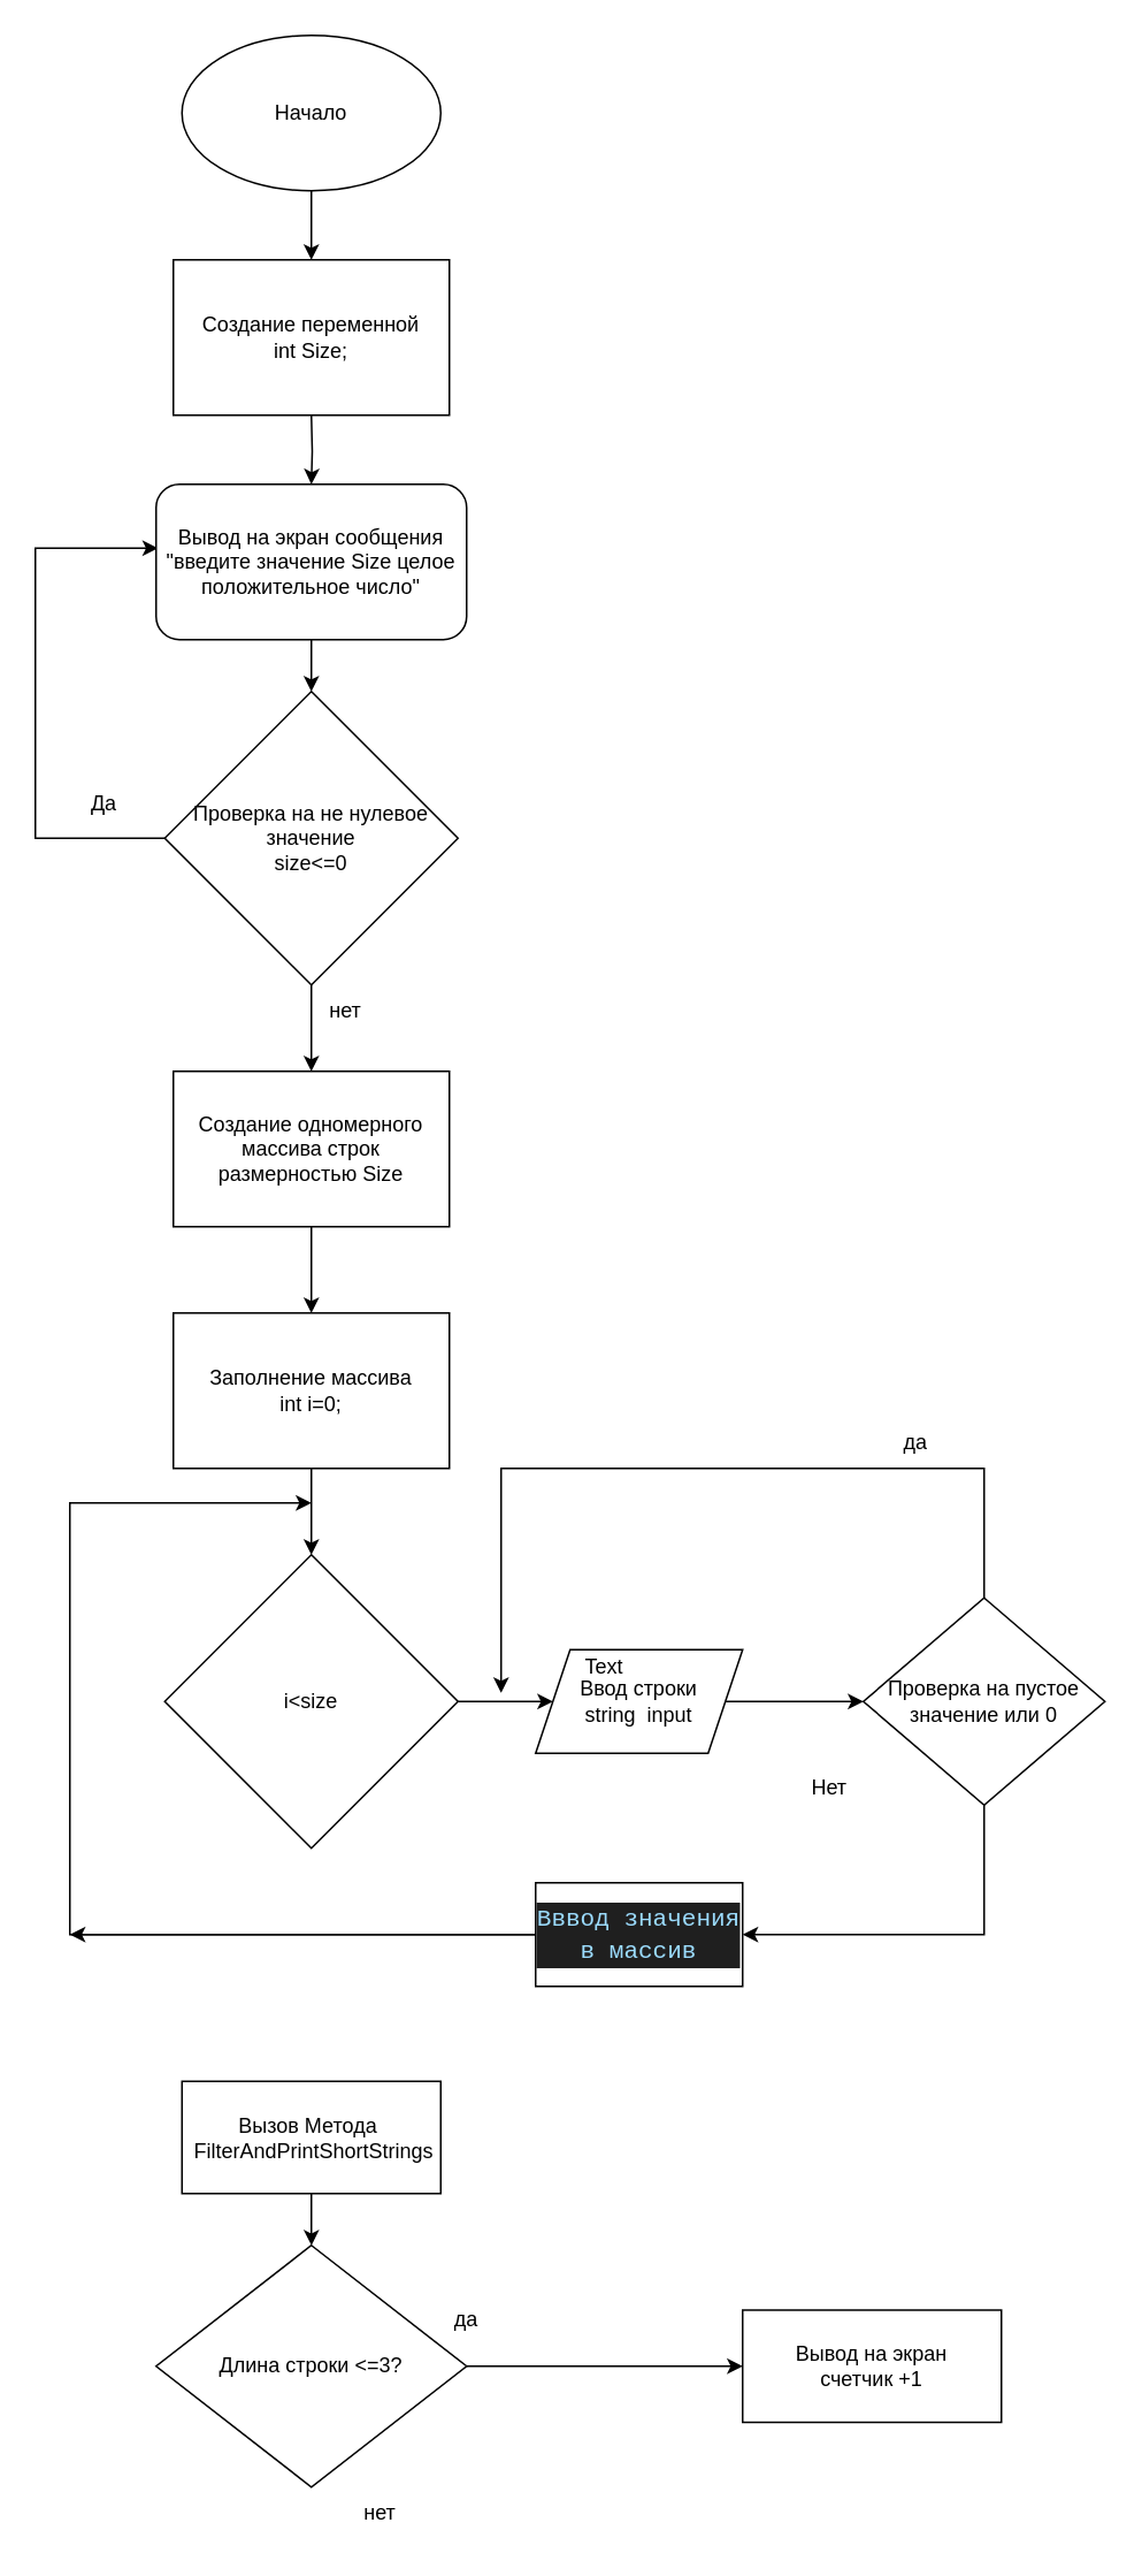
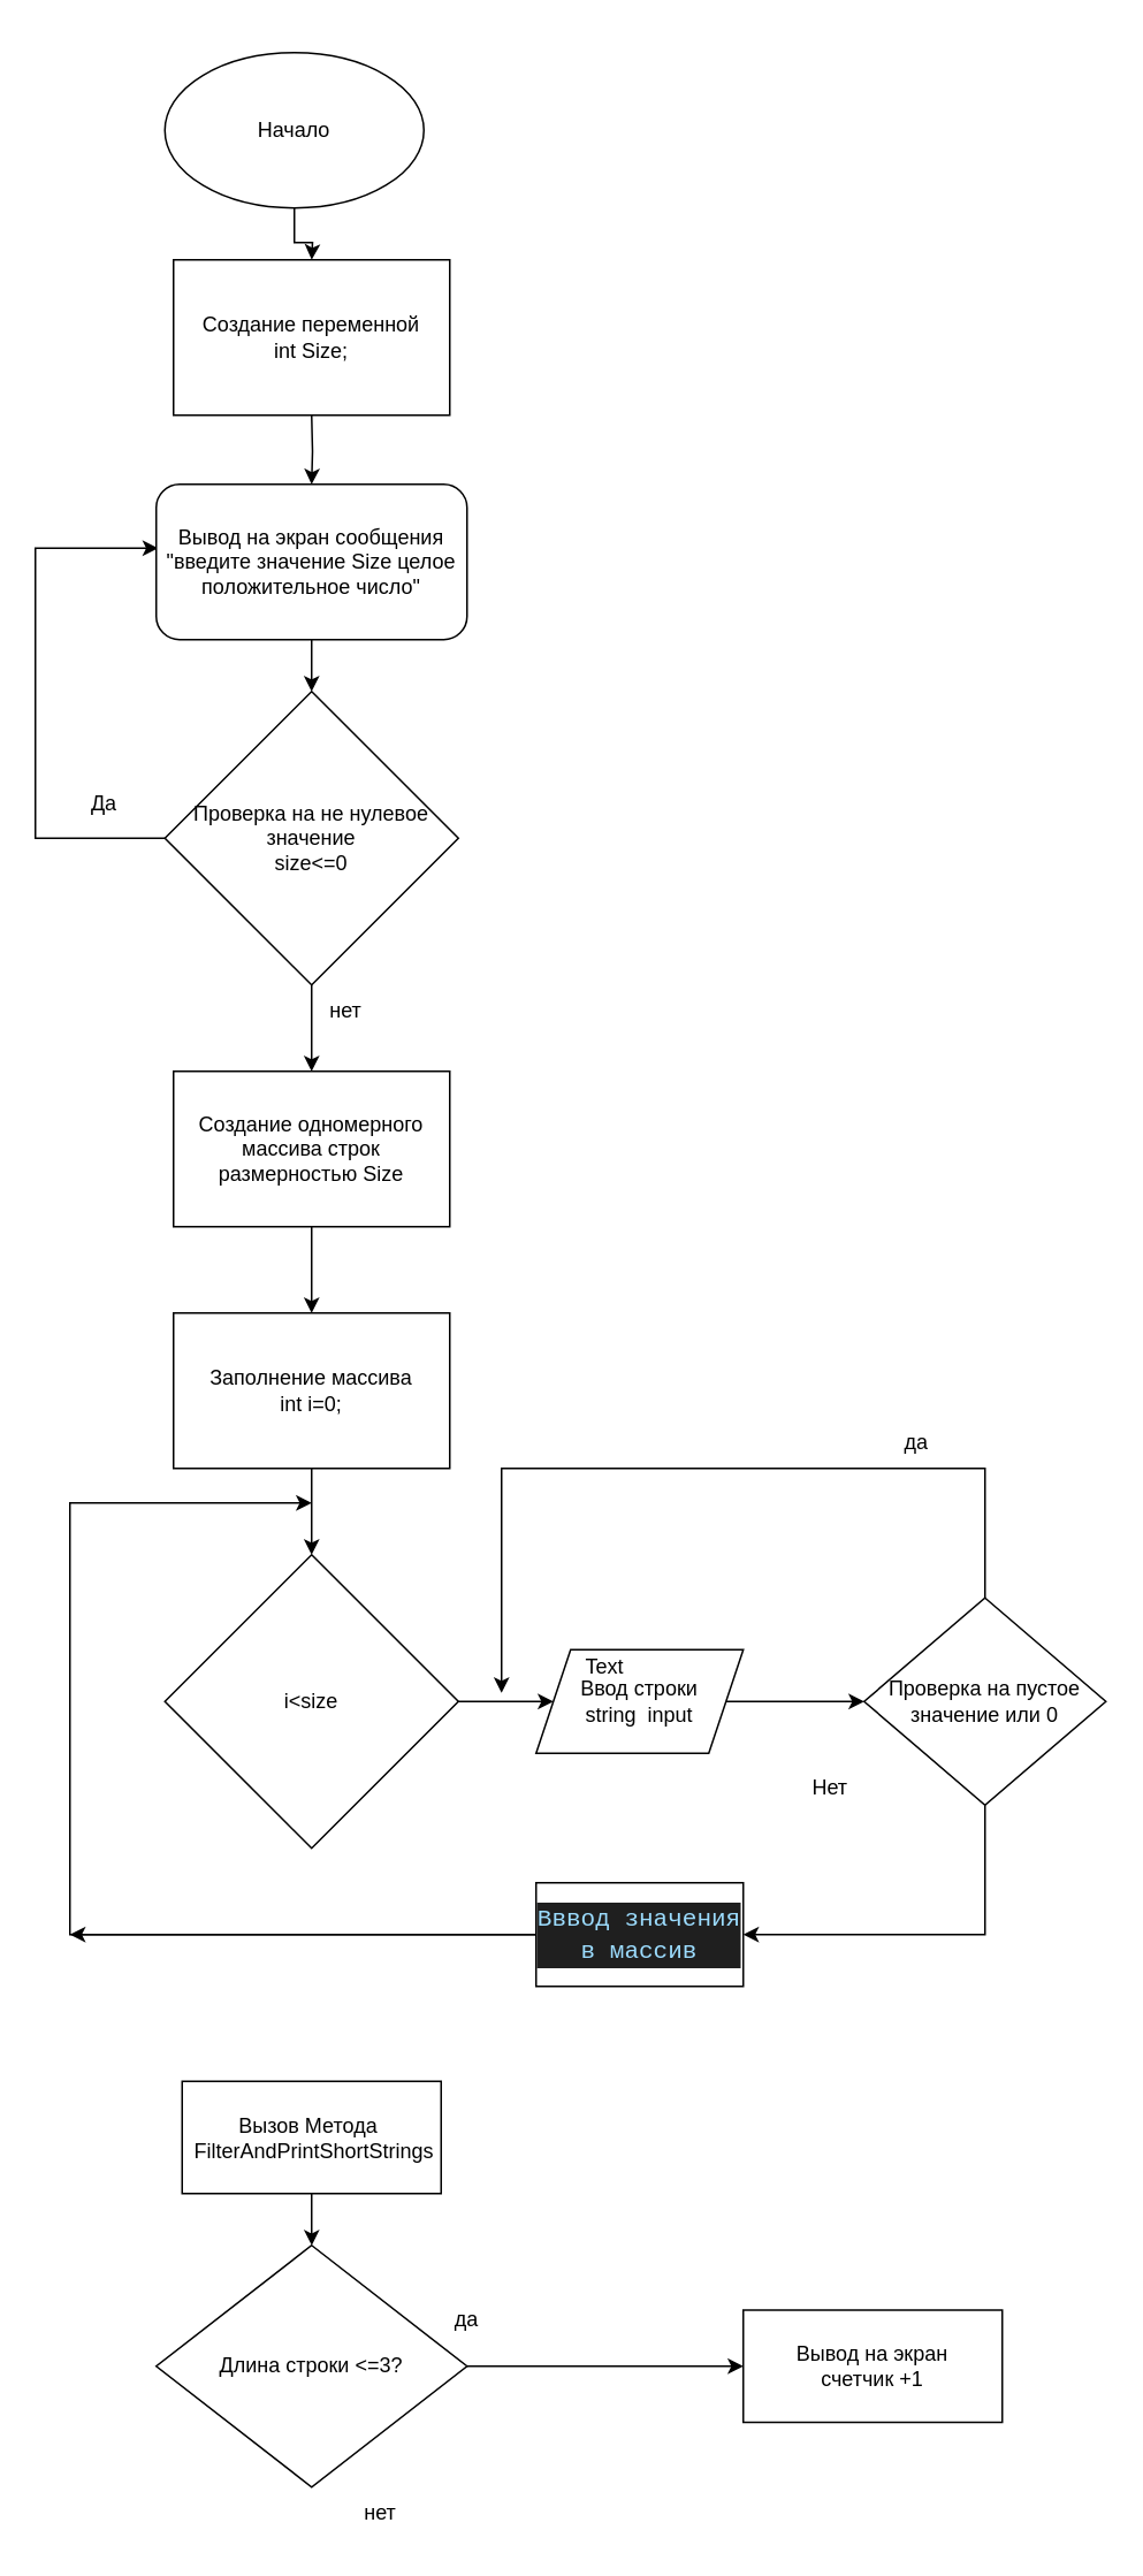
- <mxCell id="3" value="Начало" style="ellipse;whiteSpace=wrap;html=1;" parent="1" vertex="1"><mxGeometry x="105" y="20" width="150" height="90" as="geometry" /></mxCell>
+ <mxCell id="3" value="Начало" style="ellipse;whiteSpace=wrap;html=1;" parent="1" vertex="1"><mxGeometry x="95" y="30" width="150" height="90" as="geometry" /></mxCell>
